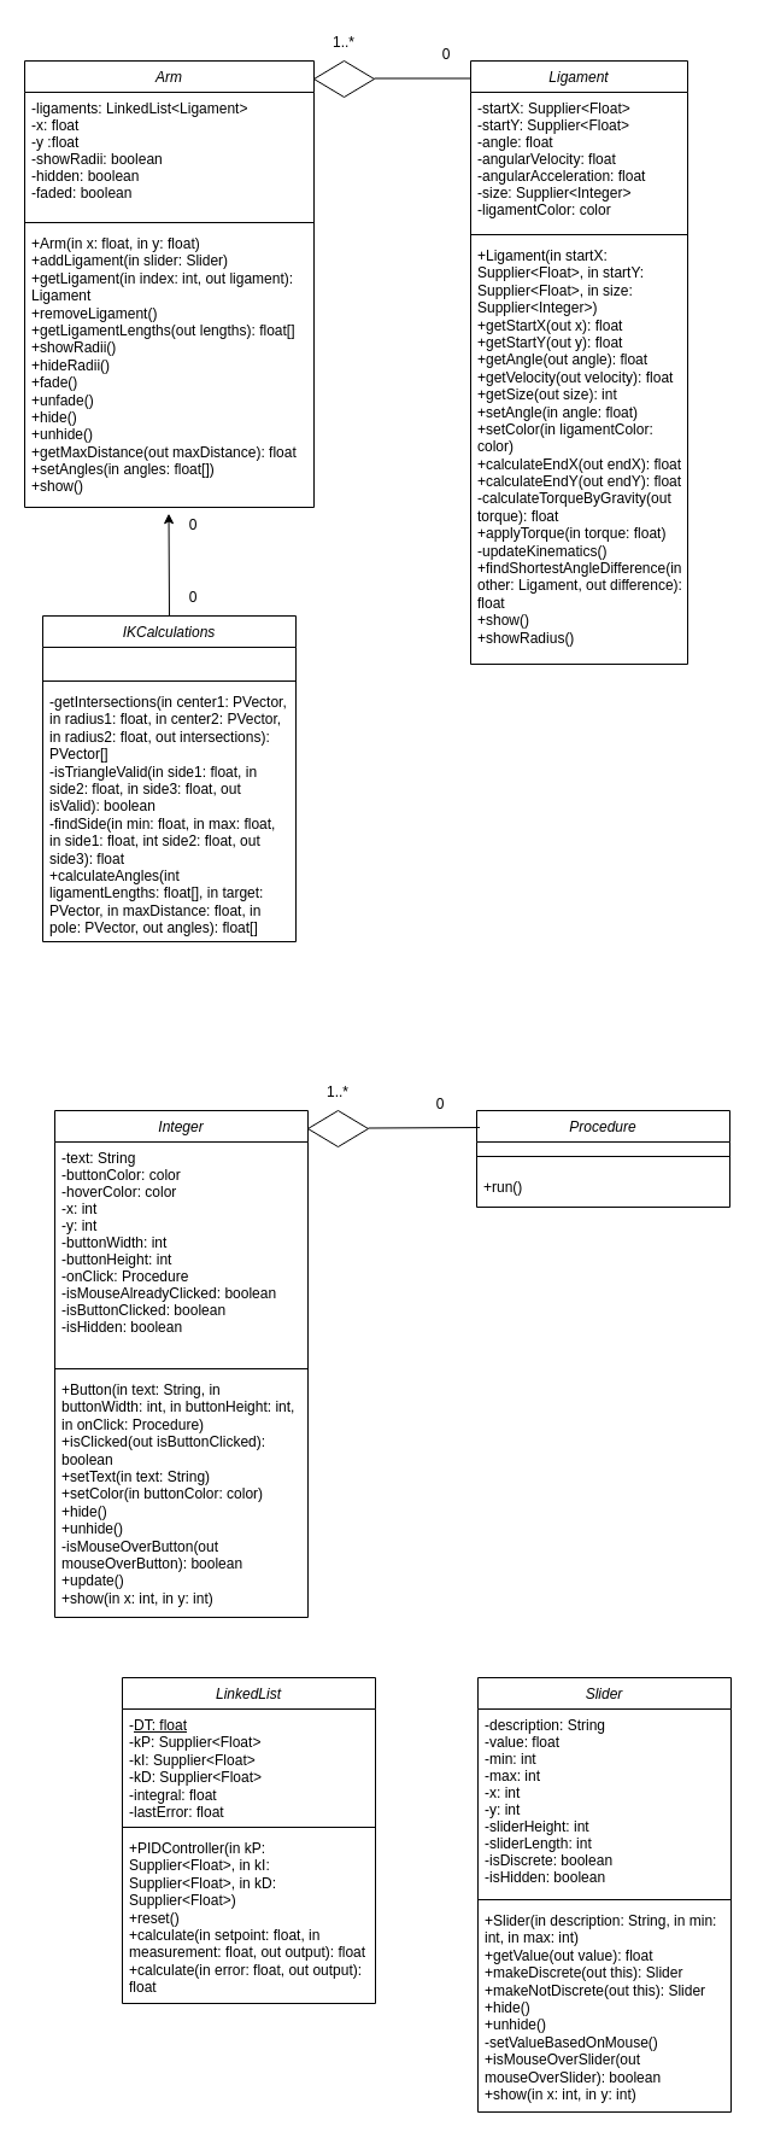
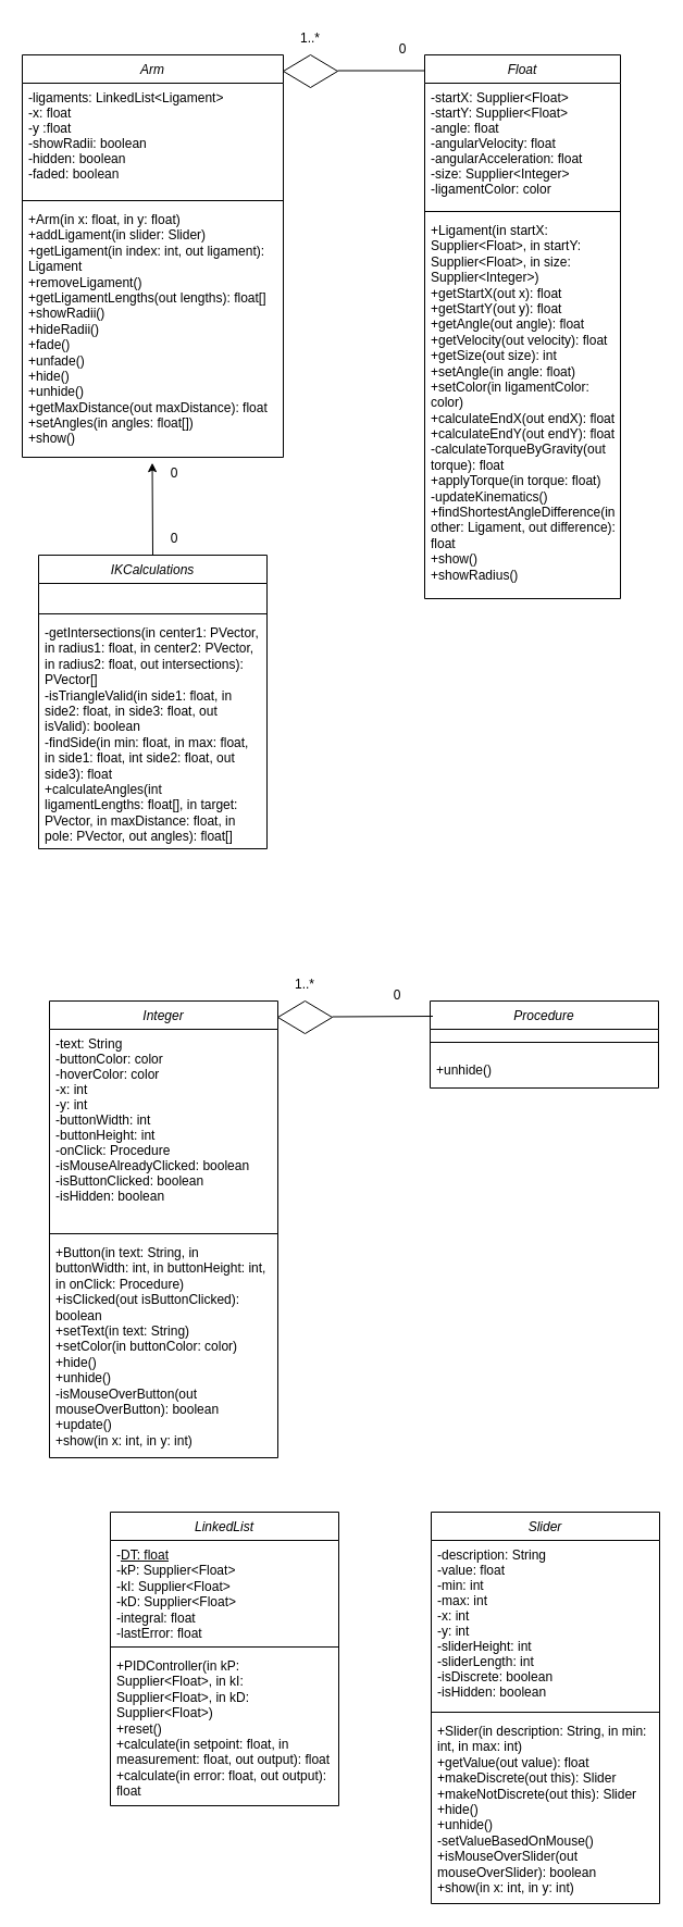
- <mxCell id="8" value="Ligament" style="swimlane;fontStyle=2;align=center;verticalAlign=top;childLayout=stackLayout;horizontal=1;startSize=26;horizontalStack=0;resizeParent=1;resizeLast=0;collapsible=1;marginBottom=0;rounded=0;shadow=0;strokeWidth=1;" parent="1" vertex="1"><mxGeometry x="390" y="50" width="180" height="500" as="geometry"><mxRectangle x="230" y="140" width="160" height="26" as="alternateBounds" /></mxGeometry></mxCell>
+ <mxCell id="8" value="Float" style="swimlane;fontStyle=2;align=center;verticalAlign=top;childLayout=stackLayout;horizontal=1;startSize=26;horizontalStack=0;resizeParent=1;resizeLast=0;collapsible=1;marginBottom=0;rounded=0;shadow=0;strokeWidth=1;" parent="1" vertex="1"><mxGeometry x="390" y="50" width="180" height="500" as="geometry"><mxRectangle x="230" y="140" width="160" height="26" as="alternateBounds" /></mxGeometry></mxCell>
- <mxCell id="31" value="+run()" style="text;align=left;verticalAlign=top;spacingLeft=4;spacingRight=4;overflow=hidden;rotatable=0;points=[[0,0.5],[1,0.5]];portConstraint=eastwest;whiteSpace=wrap;" parent="29" vertex="1"><mxGeometry y="50" width="210" height="30" as="geometry" /></mxCell>
+ <mxCell id="31" value="+unhide()" style="text;align=left;verticalAlign=top;spacingLeft=4;spacingRight=4;overflow=hidden;rotatable=0;points=[[0,0.5],[1,0.5]];portConstraint=eastwest;whiteSpace=wrap;" parent="29" vertex="1"><mxGeometry y="50" width="210" height="30" as="geometry" /></mxCell>
